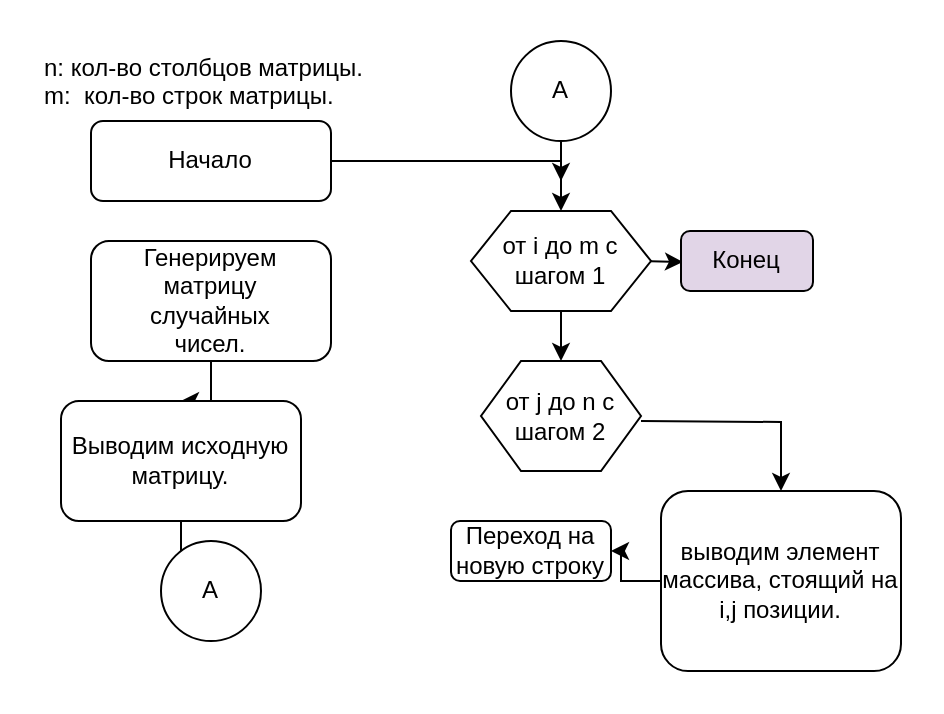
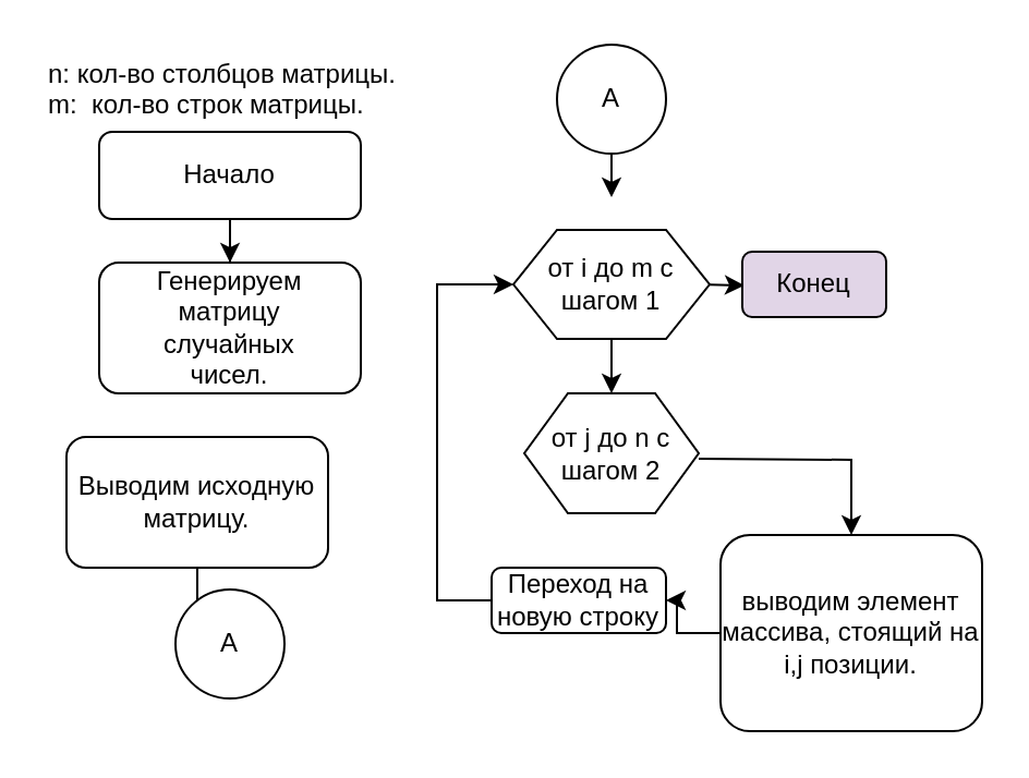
- <mxCell id="2" value="" style="edgeStyle=orthogonalEdgeStyle;rounded=0;orthogonalLoop=1;jettySize=auto;html=1;" parent="1" source="3" target="21" edge="1"><mxGeometry relative="1" as="geometry" /></mxCell>
+ <mxCell id="2" value="" style="edgeStyle=orthogonalEdgeStyle;rounded=0;orthogonalLoop=1;jettySize=auto;html=1;" parent="1" source="3" target="5" edge="1"><mxGeometry relative="1" as="geometry" /></mxCell>
- <mxCell id="4" value="" style="edgeStyle=orthogonalEdgeStyle;rounded=0;orthogonalLoop=1;jettySize=auto;html=1;" parent="1" source="5" target="7" edge="1"><mxGeometry relative="1" as="geometry" /></mxCell>
+ <mxCell id="14" value="" style="endArrow=classic;html=1;rounded=0;entryX=0;entryY=0.5;entryDx=0;entryDy=0;exitX=0;exitY=0.5;exitDx=0;exitDy=0;" parent="1" source="19" target="21" edge="1"><mxGeometry width="50" height="50" relative="1" as="geometry"><mxPoint x="240" y="300" as="sourcePoint" /><mxPoint x="240" y="130" as="targetPoint" /><Array as="points"><mxPoint x="200" y="275" /><mxPoint x="200" y="130" /></Array></mxGeometry></mxCell>
